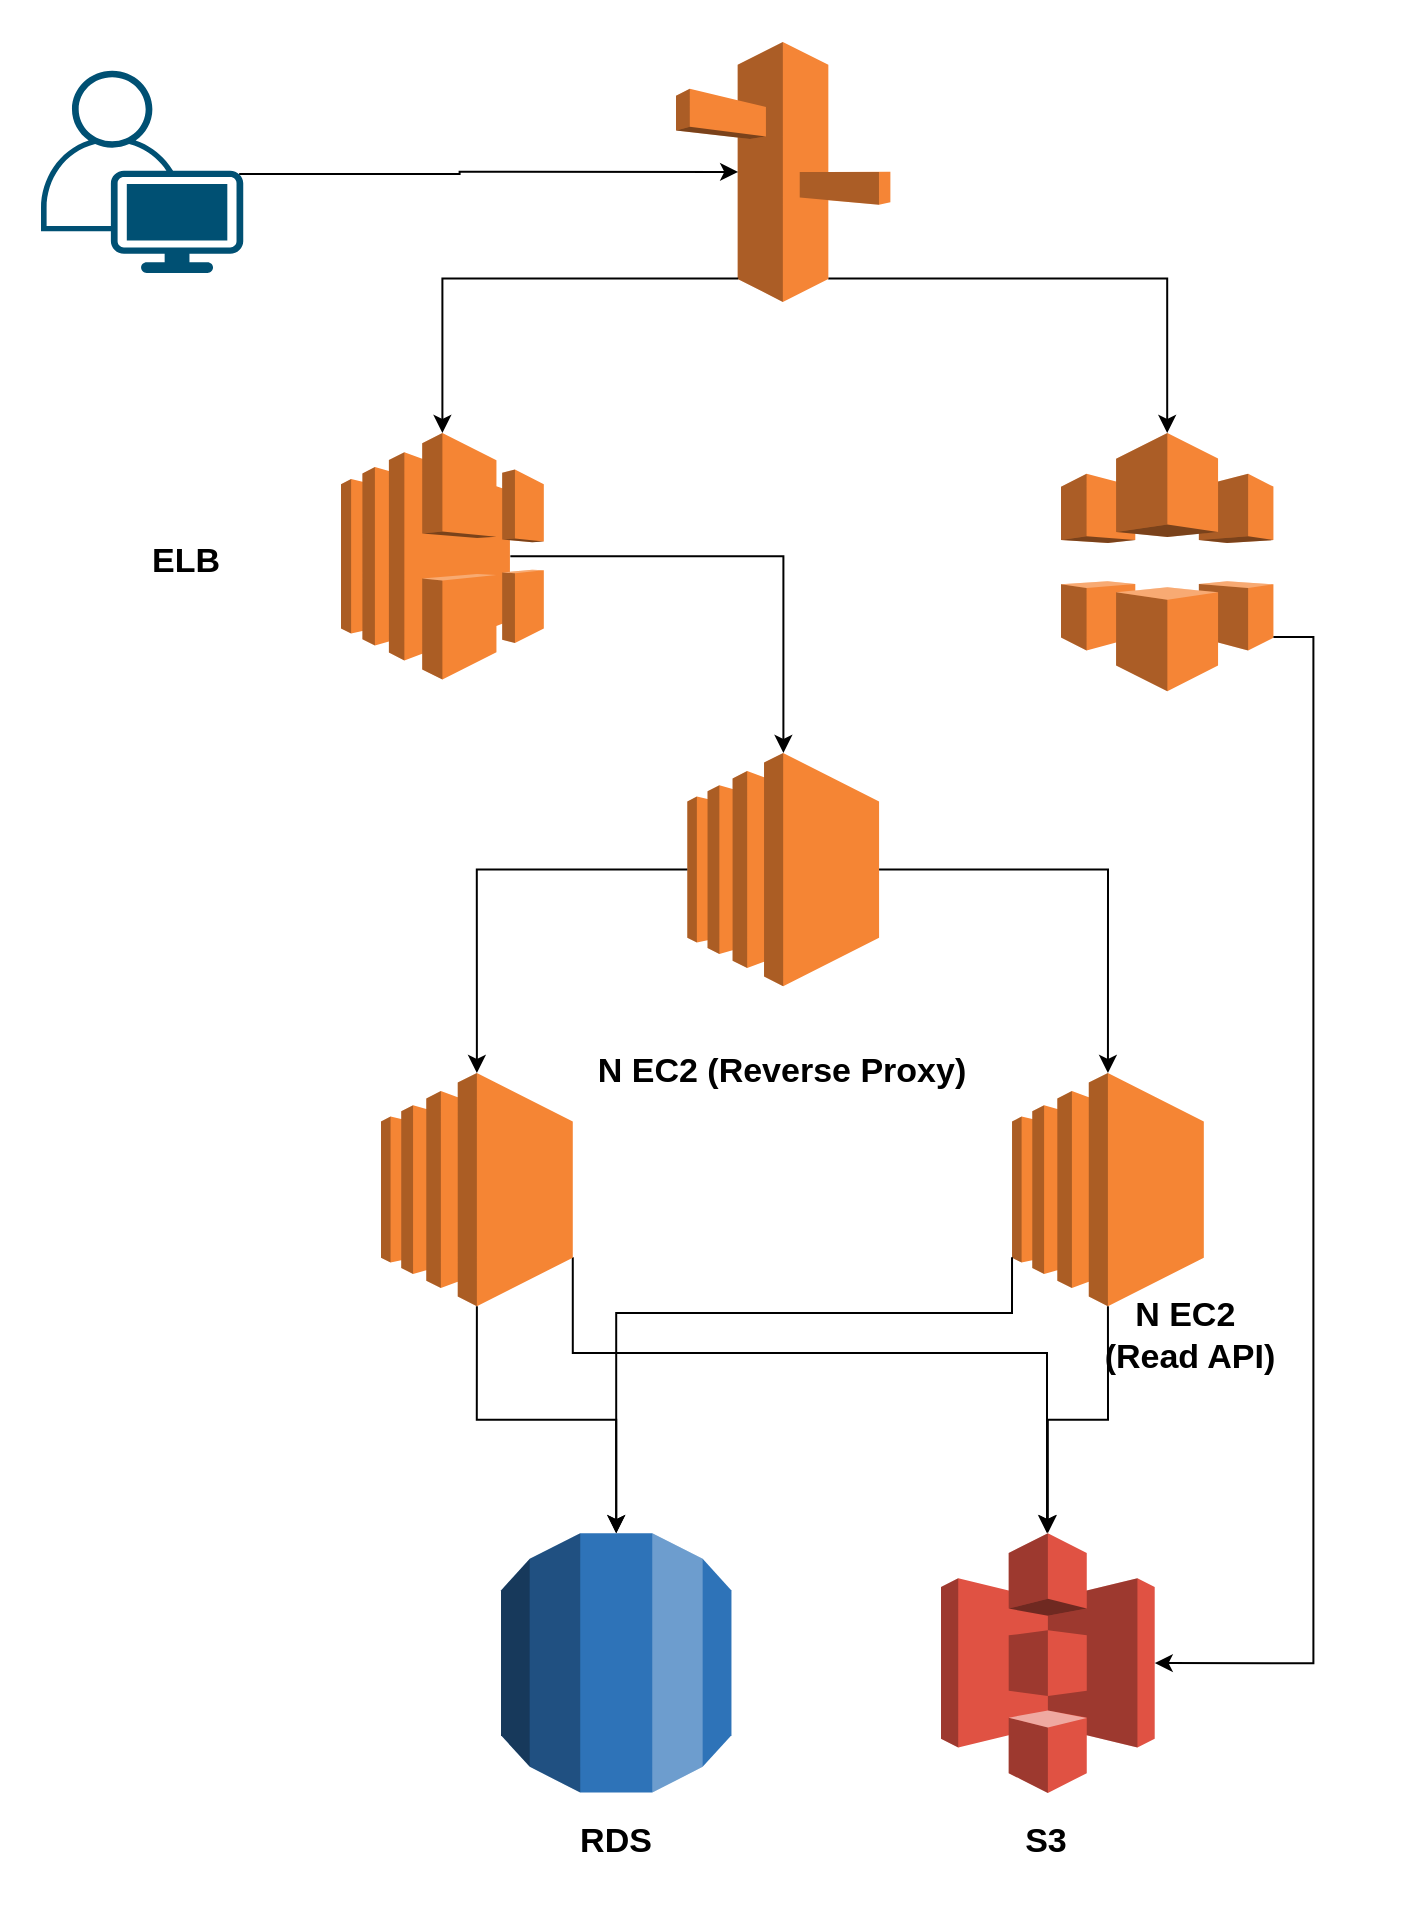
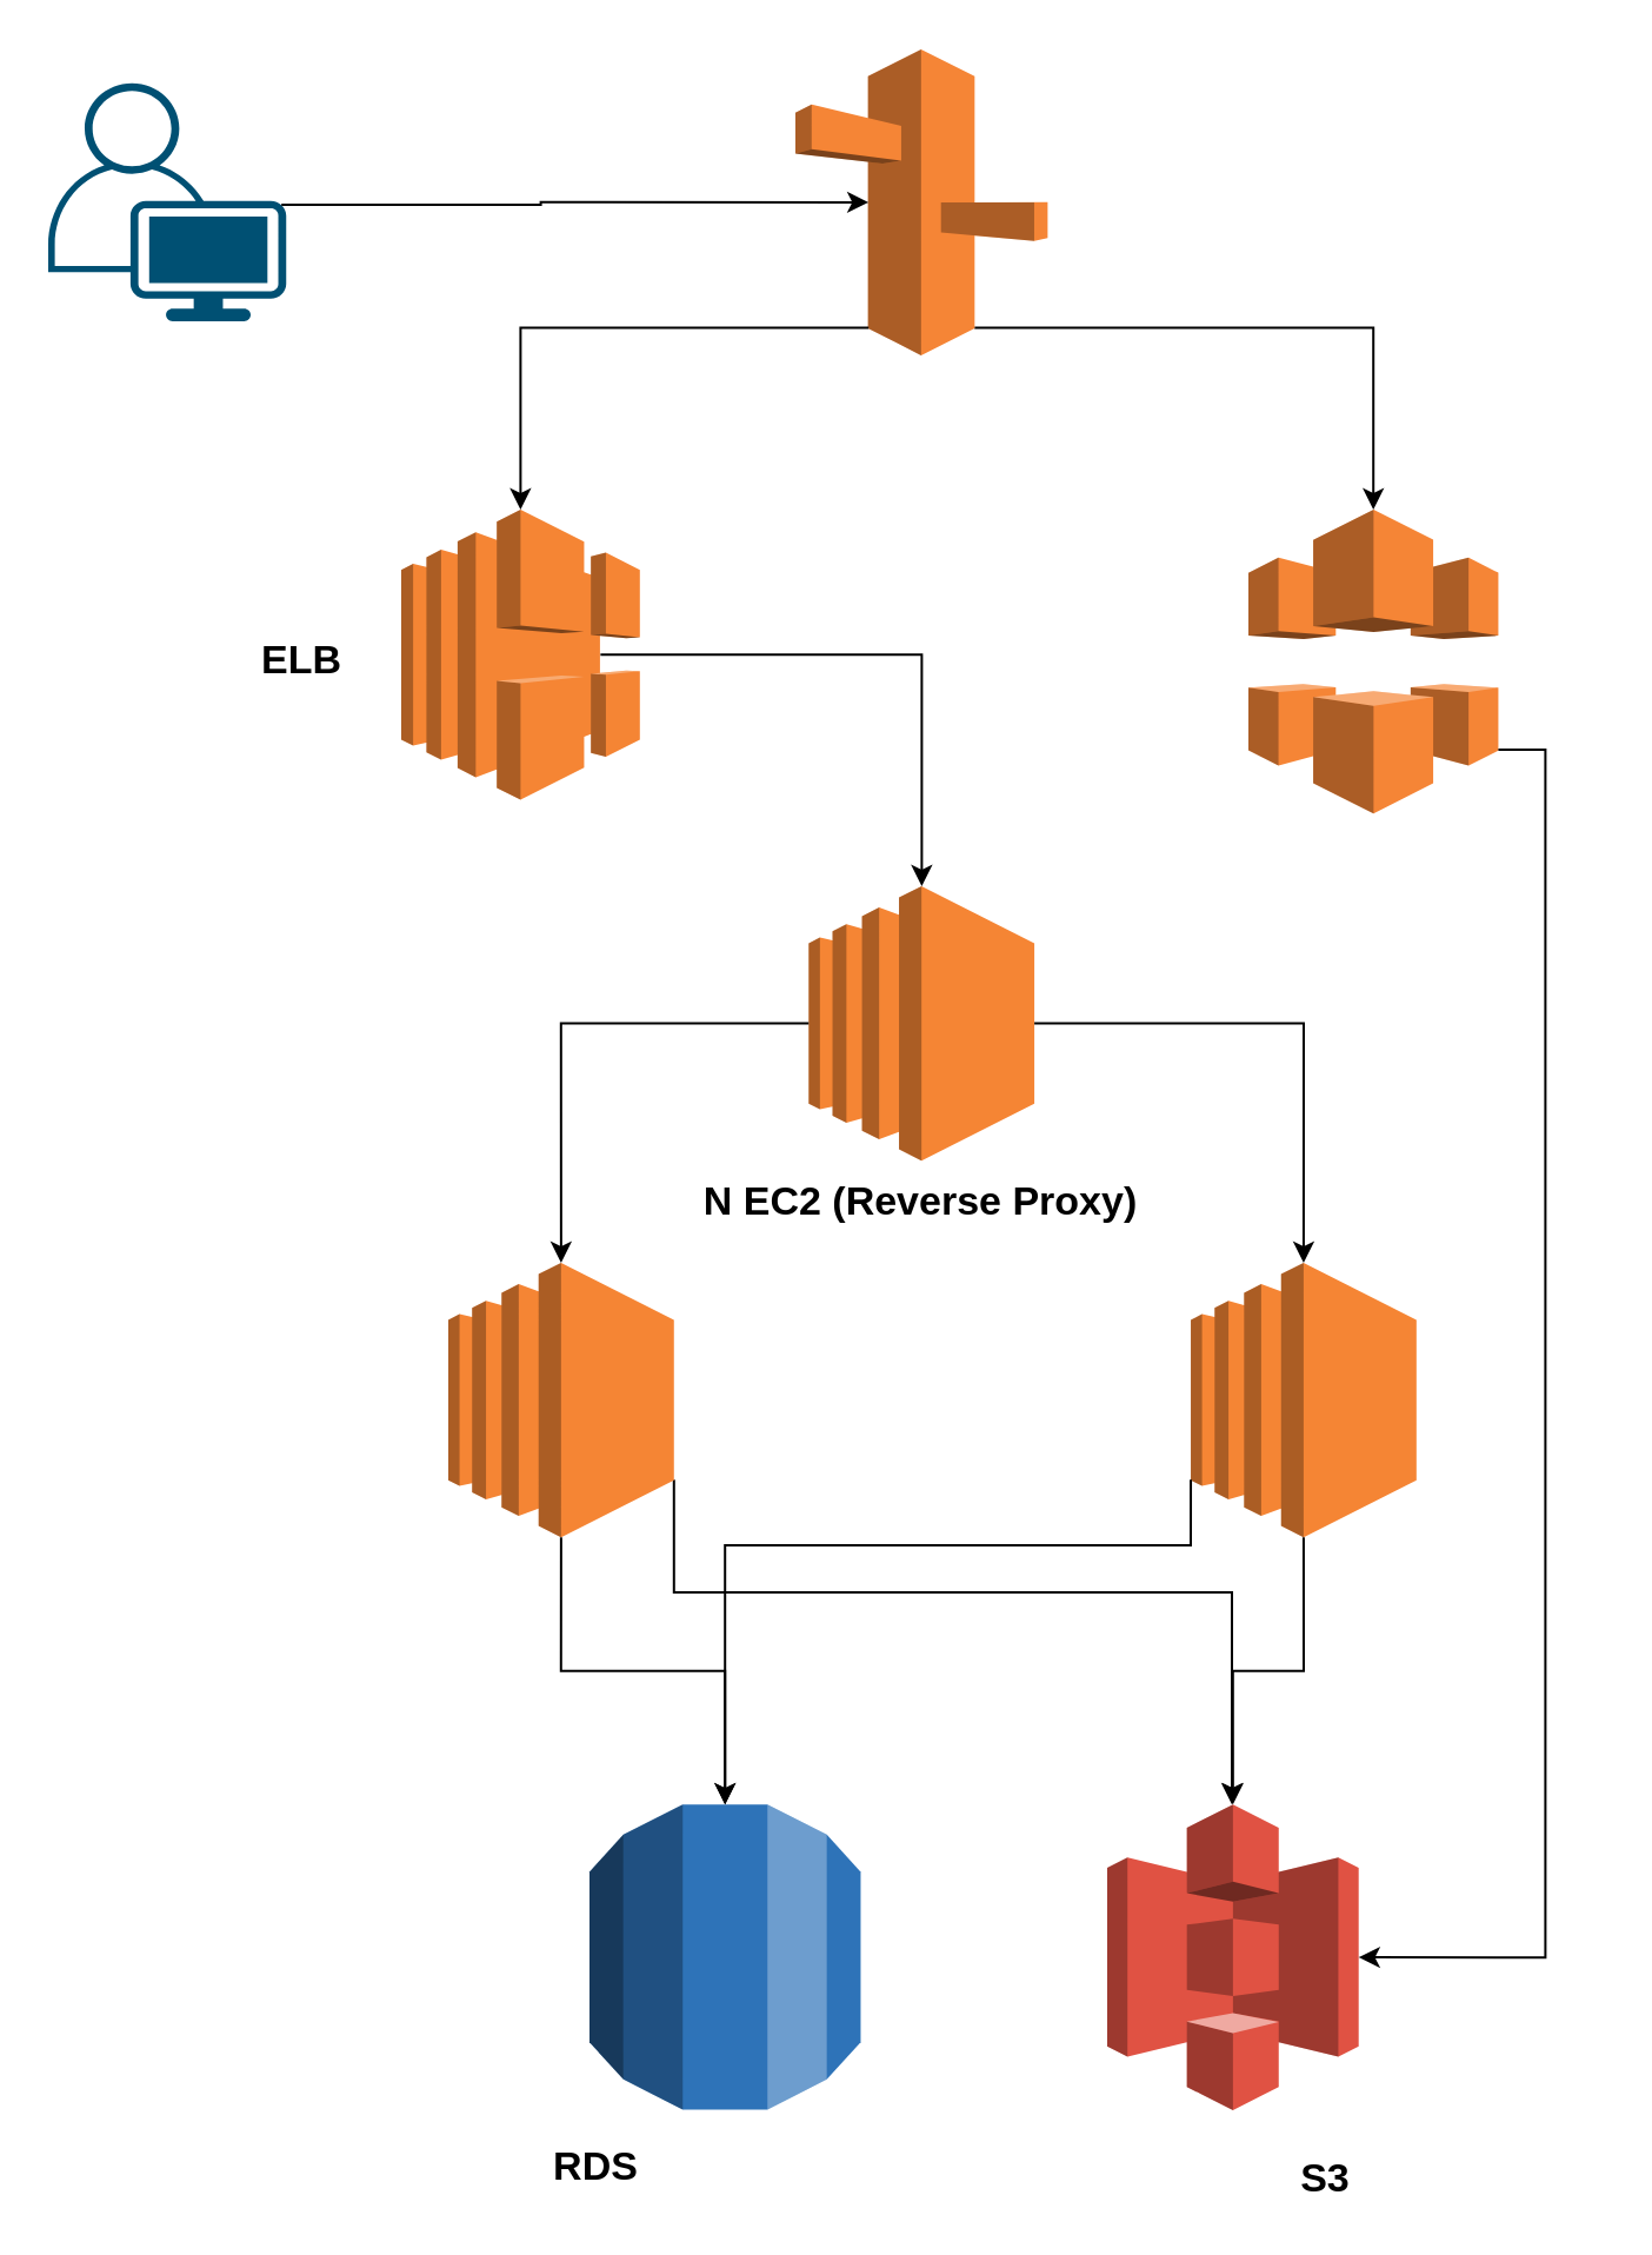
- <mxCell id="18" value="ELB" style="text;html=1;align=center;verticalAlign=middle;whiteSpace=wrap;rounded=0;fontStyle=1;fontSize=17;" vertex="1" parent="1"><mxGeometry x="50.81" y="265.56" width="84.19" height="30" as="geometry" /></mxCell>
+ <mxCell id="18" value="ELB" style="text;html=1;align=center;verticalAlign=middle;whiteSpace=wrap;rounded=0;fontStyle=1;fontSize=17;" vertex="1" parent="1"><mxGeometry x="85.81" y="265.56" width="84.19" height="30" as="geometry" /></mxCell>
- <mxCell id="6" value="N EC2 (Reverse Proxy)" style="text;html=1;align=center;verticalAlign=middle;whiteSpace=wrap;rounded=0;fontStyle=1;fontSize=17;" vertex="1" parent="1"><mxGeometry x="293.05" y="521" width="196.09" height="30" as="geometry" /></mxCell>
+ <mxCell id="6" value="N EC2 (Reverse Proxy)" style="text;html=1;align=center;verticalAlign=middle;whiteSpace=wrap;rounded=0;fontStyle=1;fontSize=17;" vertex="1" parent="1"><mxGeometry x="293.05" y="496" width="196.09" height="30" as="geometry" /></mxCell>
- <mxCell id="22" value="N EC2&amp;nbsp;&lt;div&gt;(Read API)&lt;/div&gt;" style="text;html=1;align=center;verticalAlign=middle;whiteSpace=wrap;rounded=0;fontStyle=1;fontSize=17;" vertex="1" parent="1"><mxGeometry x="510" y="652.57" width="170" height="30" as="geometry" /></mxCell>
- <mxCell id="9" value="RDS" style="text;html=1;align=center;verticalAlign=middle;whiteSpace=wrap;rounded=0;fontStyle=1;fontSize=17;" vertex="1" parent="1"><mxGeometry x="265.52" y="906" width="84.19" height="30" as="geometry" /></mxCell>
+ <mxCell id="9" value="RDS" style="text;html=1;align=center;verticalAlign=middle;whiteSpace=wrap;rounded=0;fontStyle=1;fontSize=17;" vertex="1" parent="1"><mxGeometry x="210.52" y="906" width="84.19" height="30" as="geometry" /></mxCell>
- <mxCell id="10" value="S3" style="text;html=1;align=center;verticalAlign=middle;whiteSpace=wrap;rounded=0;fontStyle=1;fontSize=17;" vertex="1" parent="1"><mxGeometry x="481.33" y="906" width="84.19" height="30" as="geometry" /></mxCell>
+ <mxCell id="10" value="S3" style="text;html=1;align=center;verticalAlign=middle;whiteSpace=wrap;rounded=0;fontStyle=1;fontSize=17;" vertex="1" parent="1"><mxGeometry x="521.33" y="911" width="84.19" height="30" as="geometry" /></mxCell>
